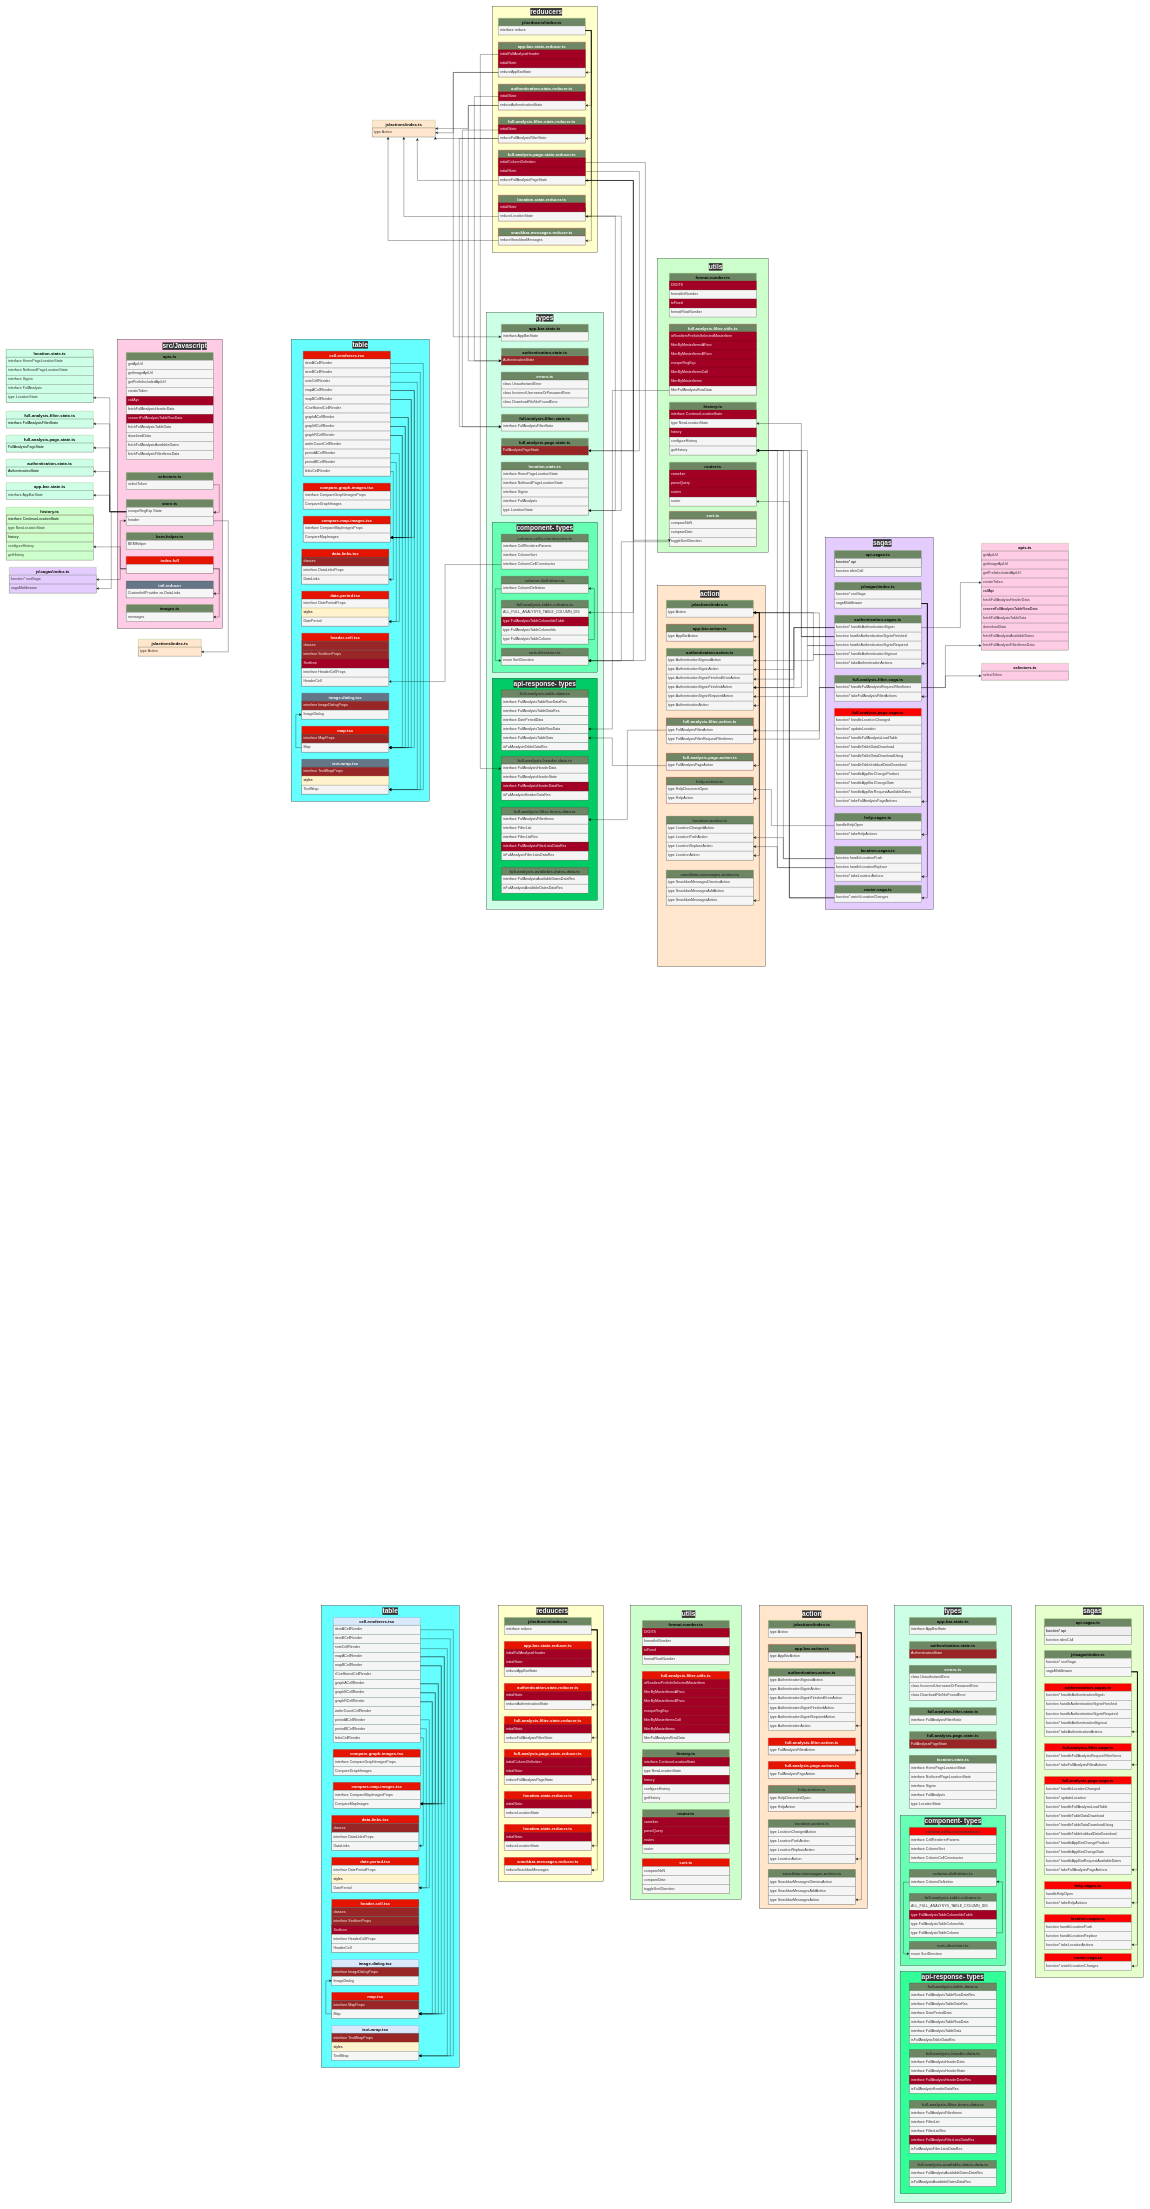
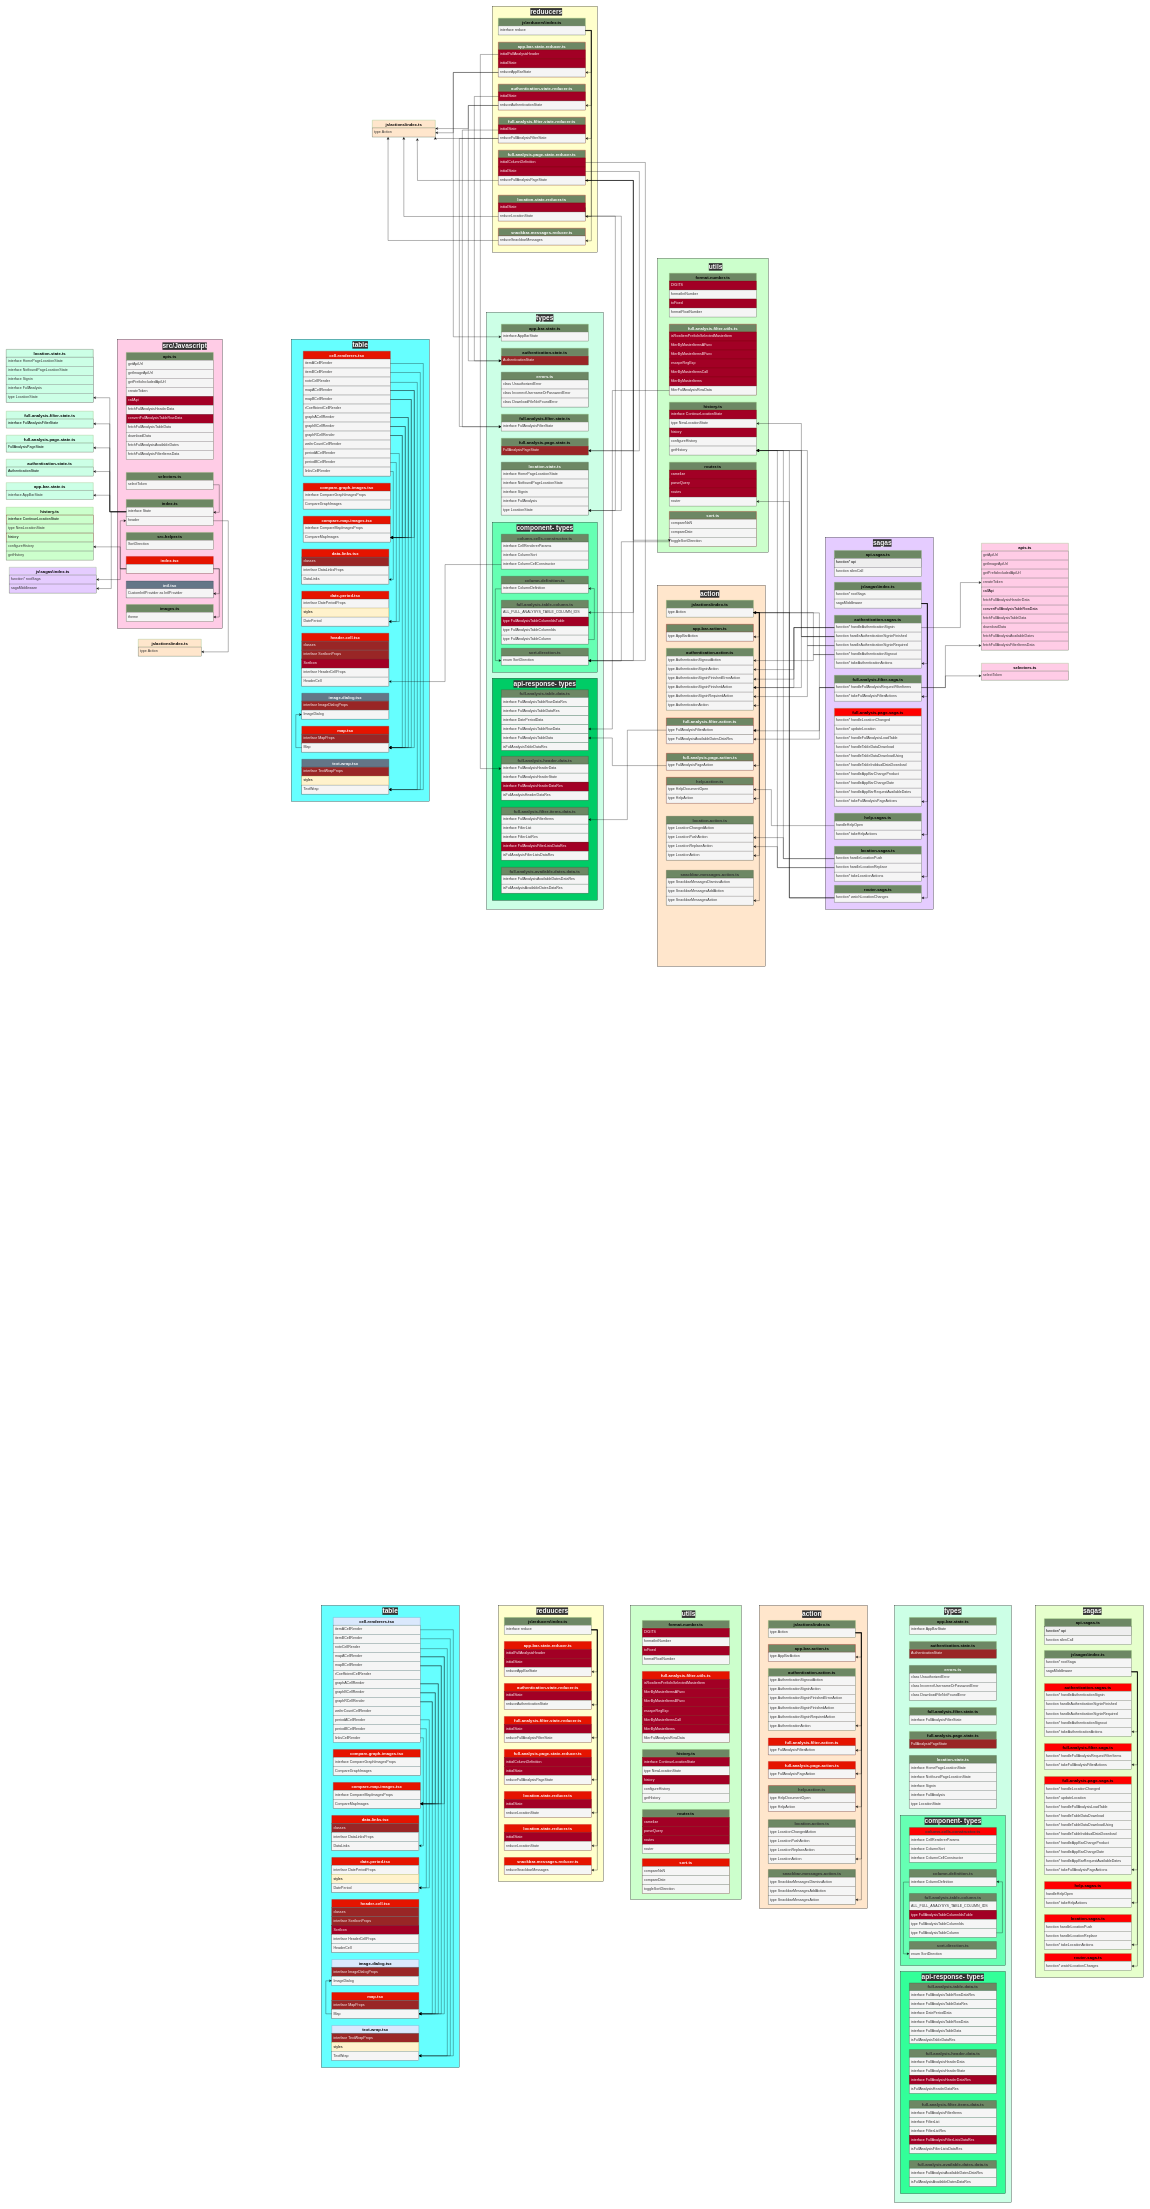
- <mxCell id="628" value="store.ts" style="swimlane;fontStyle=1;childLayout=stackLayout;horizontal=1;startSize=26;horizontalStack=0;resizeParent=1;resizeParentMax=0;resizeLast=0;collapsible=1;marginBottom=0;align=center;fontSize=14;strokeColor=#82b366;fillColor=#6D8764;" vertex="1" parent="1"><mxGeometry x="420" y="1664" width="290" height="86" as="geometry"><mxRectangle x="-70" y="90" width="120" height="26" as="alternateBounds" /></mxGeometry></mxCell>
+ <mxCell id="628" value="index.ts" style="swimlane;fontStyle=1;childLayout=stackLayout;horizontal=1;startSize=26;horizontalStack=0;resizeParent=1;resizeParentMax=0;resizeLast=0;collapsible=1;marginBottom=0;align=center;fontSize=14;strokeColor=#82b366;fillColor=#6D8764;" vertex="1" parent="1"><mxGeometry x="420" y="1664" width="290" height="86" as="geometry"><mxRectangle x="-70" y="90" width="120" height="26" as="alternateBounds" /></mxGeometry></mxCell>
- <mxCell id="629" value="escapeRegExp State" style="text;strokeColor=#666666;spacingLeft=4;spacingRight=4;overflow=hidden;rotatable=0;points=[[0,0.5],[1,0.5]];portConstraint=eastwest;fontSize=12;fillColor=#f5f5f5;fontColor=#333333;" vertex="1" parent="628"><mxGeometry y="26" width="290" height="30" as="geometry" /></mxCell>
+ <mxCell id="629" value="interface State" style="text;strokeColor=#666666;spacingLeft=4;spacingRight=4;overflow=hidden;rotatable=0;points=[[0,0.5],[1,0.5]];portConstraint=eastwest;fontSize=12;fillColor=#f5f5f5;fontColor=#333333;" vertex="1" parent="628"><mxGeometry y="26" width="290" height="30" as="geometry" /></mxCell>
- <mxCell id="632" value="bem-helper.ts" style="swimlane;fontStyle=1;childLayout=stackLayout;horizontal=1;startSize=26;horizontalStack=0;resizeParent=1;resizeParentMax=0;resizeLast=0;collapsible=1;marginBottom=0;align=center;fontSize=14;strokeColor=#82b366;fillColor=#6D8764;" vertex="1" parent="1"><mxGeometry x="420" y="1774" width="290" height="56" as="geometry"><mxRectangle x="-70" y="90" width="120" height="26" as="alternateBounds" /></mxGeometry></mxCell>
+ <mxCell id="632" value="src-helper.ts" style="swimlane;fontStyle=1;childLayout=stackLayout;horizontal=1;startSize=26;horizontalStack=0;resizeParent=1;resizeParentMax=0;resizeLast=0;collapsible=1;marginBottom=0;align=center;fontSize=14;strokeColor=#82b366;fillColor=#6D8764;" vertex="1" parent="1"><mxGeometry x="420" y="1774" width="290" height="56" as="geometry"><mxRectangle x="-70" y="90" width="120" height="26" as="alternateBounds" /></mxGeometry></mxCell>
- <mxCell id="633" value="BEMHelper" style="text;strokeColor=#666666;spacingLeft=4;spacingRight=4;overflow=hidden;rotatable=0;points=[[0,0.5],[1,0.5]];portConstraint=eastwest;fontSize=12;fillColor=#f5f5f5;fontColor=#333333;" vertex="1" parent="632"><mxGeometry y="26" width="290" height="30" as="geometry" /></mxCell>
+ <mxCell id="633" value="SortDirection" style="text;strokeColor=#666666;spacingLeft=4;spacingRight=4;overflow=hidden;rotatable=0;points=[[0,0.5],[1,0.5]];portConstraint=eastwest;fontSize=12;fillColor=#f5f5f5;fontColor=#333333;" vertex="1" parent="632"><mxGeometry y="26" width="290" height="30" as="geometry" /></mxCell>
- <mxCell id="634" value="index.full" style="swimlane;fontStyle=1;childLayout=stackLayout;horizontal=1;startSize=26;horizontalStack=0;resizeParent=1;resizeParentMax=0;resizeLast=0;collapsible=1;marginBottom=0;align=center;fontSize=14;strokeColor=#B20000;fillColor=#e51400;fontColor=#ffffff;" vertex="1" parent="1"><mxGeometry x="420" y="1854" width="290" height="56" as="geometry"><mxRectangle x="-70" y="90" width="120" height="26" as="alternateBounds" /></mxGeometry></mxCell>
+ <mxCell id="634" value="index.tsx" style="swimlane;fontStyle=1;childLayout=stackLayout;horizontal=1;startSize=26;horizontalStack=0;resizeParent=1;resizeParentMax=0;resizeLast=0;collapsible=1;marginBottom=0;align=center;fontSize=14;strokeColor=#B20000;fillColor=#e51400;fontColor=#ffffff;" vertex="1" parent="1"><mxGeometry x="420" y="1854" width="290" height="56" as="geometry"><mxRectangle x="-70" y="90" width="120" height="26" as="alternateBounds" /></mxGeometry></mxCell>
- <mxCell id="636" value="intl.reducer" style="swimlane;fontStyle=1;childLayout=stackLayout;horizontal=1;startSize=26;horizontalStack=0;resizeParent=1;resizeParentMax=0;resizeLast=0;collapsible=1;marginBottom=0;align=center;fontSize=14;strokeColor=#314354;fillColor=#647687;fontColor=#ffffff;" vertex="1" parent="1"><mxGeometry x="420" y="1936" width="290" height="56" as="geometry"><mxRectangle x="-70" y="90" width="120" height="26" as="alternateBounds" /></mxGeometry></mxCell>
+ <mxCell id="636" value="intl.tsx" style="swimlane;fontStyle=1;childLayout=stackLayout;horizontal=1;startSize=26;horizontalStack=0;resizeParent=1;resizeParentMax=0;resizeLast=0;collapsible=1;marginBottom=0;align=center;fontSize=14;strokeColor=#314354;fillColor=#647687;fontColor=#ffffff;" vertex="1" parent="1"><mxGeometry x="420" y="1936" width="290" height="56" as="geometry"><mxRectangle x="-70" y="90" width="120" height="26" as="alternateBounds" /></mxGeometry></mxCell>
- <mxCell id="637" value="CustomIntlProvider as DataLinks" style="text;strokeColor=#666666;spacingLeft=4;spacingRight=4;overflow=hidden;rotatable=0;points=[[0,0.5],[1,0.5]];portConstraint=eastwest;fontSize=12;fillColor=#f5f5f5;fontColor=#333333;" vertex="1" parent="636"><mxGeometry y="26" width="290" height="30" as="geometry" /></mxCell>
+ <mxCell id="637" value="CustomIntlProvider as IntlProvider" style="text;strokeColor=#666666;spacingLeft=4;spacingRight=4;overflow=hidden;rotatable=0;points=[[0,0.5],[1,0.5]];portConstraint=eastwest;fontSize=12;fillColor=#f5f5f5;fontColor=#333333;" vertex="1" parent="636"><mxGeometry y="26" width="290" height="30" as="geometry" /></mxCell>
- <mxCell id="639" value="messages" style="text;strokeColor=#666666;spacingLeft=4;spacingRight=4;overflow=hidden;rotatable=0;points=[[0,0.5],[1,0.5]];portConstraint=eastwest;fontSize=12;fillColor=#f5f5f5;fontColor=#333333;" vertex="1" parent="638"><mxGeometry y="26" width="290" height="30" as="geometry" /></mxCell>
+ <mxCell id="639" value="theme" style="text;strokeColor=#666666;spacingLeft=4;spacingRight=4;overflow=hidden;rotatable=0;points=[[0,0.5],[1,0.5]];portConstraint=eastwest;fontSize=12;fillColor=#f5f5f5;fontColor=#333333;" vertex="1" parent="638"><mxGeometry y="26" width="290" height="30" as="geometry" /></mxCell>
- <mxCell id="290" value="type FullAnalysisFilterRequestFilterItems" style="text;strokeColor=#666666;fillColor=#f5f5f5;spacingLeft=4;spacingRight=4;overflow=hidden;rotatable=0;points=[[0,0.5],[1,0.5]];portConstraint=eastwest;fontSize=12;fontColor=#333333;" vertex="1" parent="288"><mxGeometry y="56" width="290" height="30" as="geometry" /></mxCell>
+ <mxCell id="290" value="type FullAnalysisAvailableDatesDataRes" style="text;strokeColor=#666666;fillColor=#f5f5f5;spacingLeft=4;spacingRight=4;overflow=hidden;rotatable=0;points=[[0,0.5],[1,0.5]];portConstraint=eastwest;fontSize=12;fontColor=#333333;" vertex="1" parent="288"><mxGeometry y="56" width="290" height="30" as="geometry" /></mxCell>
